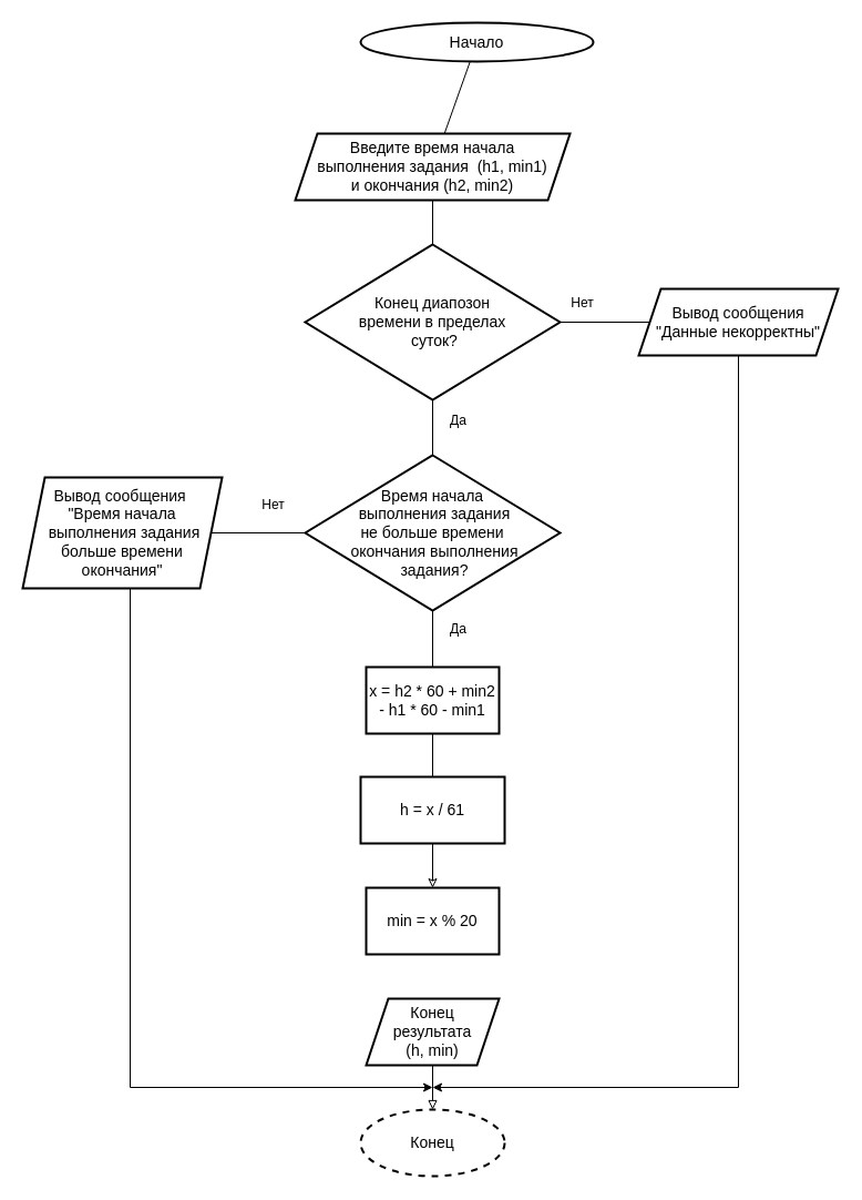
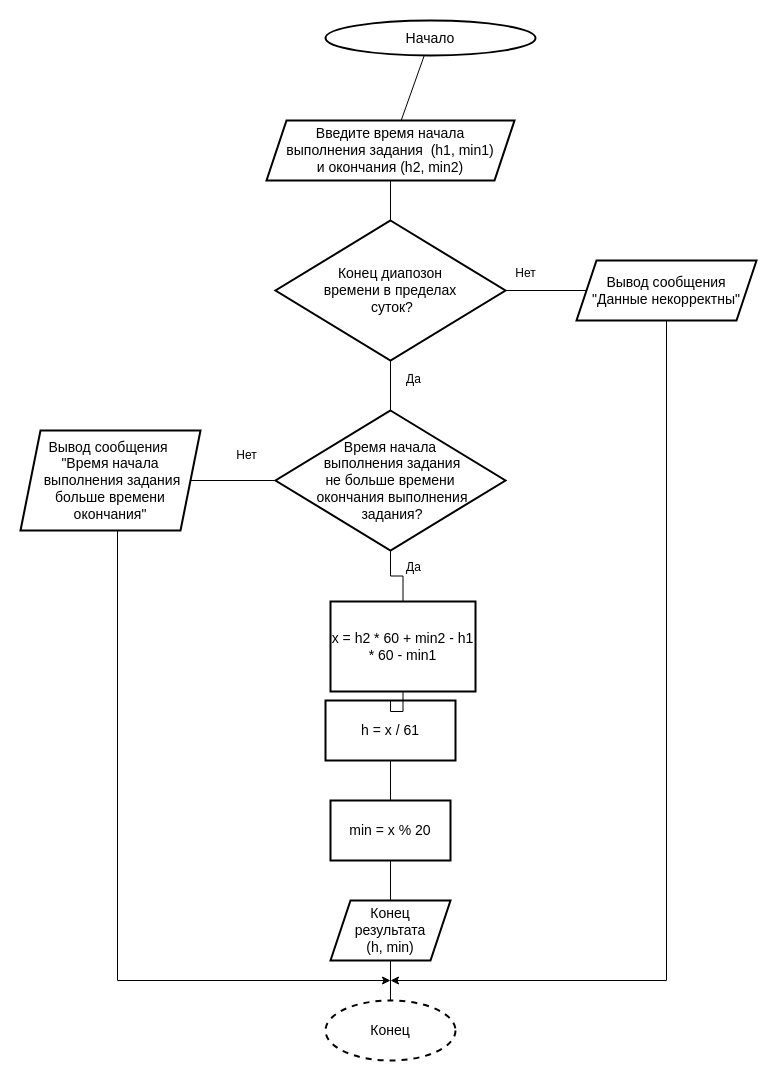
- <mxCell id="24" value="x = h2 * 60 + min2 - h1 * 60 - min1" style="whiteSpace=wrap;html=1;fontSize=14;strokeWidth=2;" parent="1" vertex="1"><mxGeometry x="330" y="601" width="120" height="60" as="geometry" /></mxCell>
+ <mxCell id="24" value="x = h2 * 60 + min2 - h1 * 60 - min1" style="whiteSpace=wrap;html=1;fontSize=14;strokeWidth=2;" parent="1" vertex="1"><mxGeometry x="330" y="601" width="145" height="90" as="geometry" /></mxCell>
- <mxCell id="6" value="" style="edgeStyle=orthogonalEdgeStyle;rounded=0;orthogonalLoop=1;jettySize=auto;html=1;endArrow=classic;endFill=0;" parent="1" source="7" target="26" edge="1"><mxGeometry relative="1" as="geometry" /></mxCell>
+ <mxCell id="6" value="" style="edgeStyle=orthogonalEdgeStyle;rounded=0;orthogonalLoop=1;jettySize=auto;html=1;endArrow=none;endFill=0;" parent="1" source="7" target="26" edge="1"><mxGeometry relative="1" as="geometry" /></mxCell>
+ <mxCell id="25" value="" style="edgeStyle=orthogonalEdgeStyle;rounded=0;orthogonalLoop=1;jettySize=auto;html=1;endArrow=none;endFill=0;" parent="1" source="26" target="28" edge="1"><mxGeometry relative="1" as="geometry" /></mxCell>
- <mxCell id="27" value="" style="edgeStyle=orthogonalEdgeStyle;rounded=0;orthogonalLoop=1;jettySize=auto;html=1;endArrow=block;endFill=0;" parent="1" source="28" target="8" edge="1"><mxGeometry relative="1" as="geometry" /></mxCell>
+ <mxCell id="27" value="" style="edgeStyle=orthogonalEdgeStyle;rounded=0;orthogonalLoop=1;jettySize=auto;html=1;endArrow=none;endFill=0;" parent="1" source="28" target="8" edge="1"><mxGeometry relative="1" as="geometry" /></mxCell>
